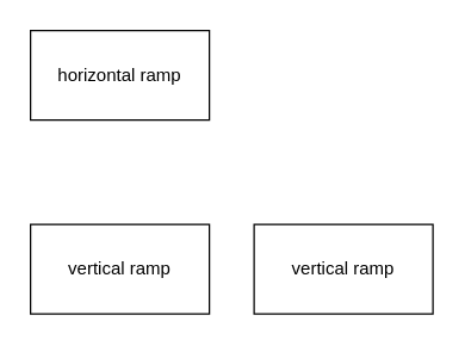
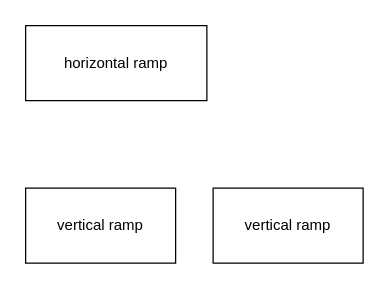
- <mxCell id="4" value="horizontal ramp" style="rounded=0;whiteSpace=wrap;html=1;" vertex="1" parent="1"><mxGeometry x="20" y="20" width="120" height="60" as="geometry" /></mxCell>
+ <mxCell id="4" value="horizontal ramp" style="rounded=0;whiteSpace=wrap;html=1;" vertex="1" parent="1"><mxGeometry x="20" y="20" width="145" height="60" as="geometry" /></mxCell>
